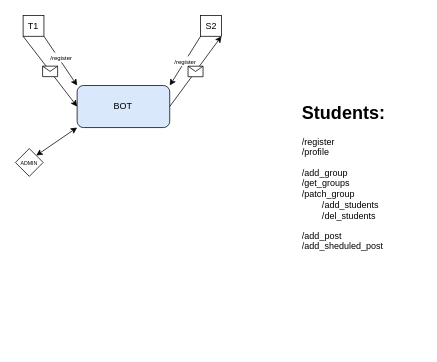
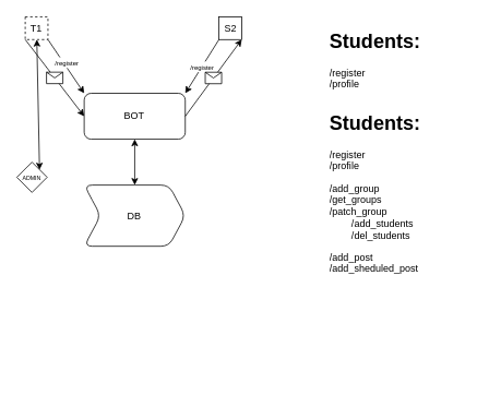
- <mxCell id="9" value="T1" style="whiteSpace=wrap;html=1;aspect=fixed;" parent="3" vertex="1"><mxGeometry x="10.278" width="27.75" height="27.75" as="geometry" /></mxCell>
+ <mxCell id="9" value="T1" style="whiteSpace=wrap;html=1;aspect=fixed;dashed=1;" parent="3" vertex="1"><mxGeometry x="10.278" width="27.75" height="27.75" as="geometry" /></mxCell>
+ <mxCell id="19" value="&lt;h1 style=&quot;margin-top: 0px;&quot;&gt;Students:&lt;/h1&gt;&lt;p&gt;/register&lt;br&gt;/profile&lt;/p&gt;" style="text;html=1;whiteSpace=wrap;overflow=hidden;rounded=0;" parent="1" vertex="1"><mxGeometry x="400" y="30" width="160" height="90" as="geometry" /></mxCell>
- <mxCell id="5" value="BOT" style="rounded=1;whiteSpace=wrap;html=1;fillColor=#dae8fc;" parent="3" vertex="1"><mxGeometry x="82.222" y="93.333" width="123.333" height="56" as="geometry" /></mxCell>
+ <mxCell id="5" value="BOT" style="rounded=1;whiteSpace=wrap;html=1;" parent="3" vertex="1"><mxGeometry x="82.222" y="93.333" width="123.333" height="56" as="geometry" /></mxCell>
- <mxCell id="17" value="" style="endArrow=classic;startArrow=classic;html=1;exitX=1;exitY=0;exitDx=0;exitDy=0;entryX=0;entryY=1;entryDx=0;entryDy=0;" parent="3" source="4" target="5" edge="1"><mxGeometry width="50" height="50" relative="1" as="geometry"><mxPoint x="92.5" y="177.333" as="sourcePoint" /><mxPoint x="143.889" y="130.667" as="targetPoint" /></mxGeometry></mxCell>
+ <mxCell id="17" value="" style="endArrow=classic;startArrow=classic;html=1;exitX=1;exitY=0;exitDx=0;exitDy=0;" parent="3" source="4" target="9" edge="1"><mxGeometry width="50" height="50" relative="1" as="geometry"><mxPoint x="92.5" y="177.333" as="sourcePoint" /><mxPoint x="143.889" y="130.667" as="targetPoint" /></mxGeometry></mxCell>
+ <mxCell id="18" value="" style="endArrow=classic;startArrow=classic;html=1;entryX=0.5;entryY=1;entryDx=0;entryDy=0;exitX=0.5;exitY=0;exitDx=0;exitDy=0;" parent="3" source="12" target="5" edge="1"><mxGeometry width="50" height="50" relative="1" as="geometry"><mxPoint x="92.5" y="177.333" as="sourcePoint" /><mxPoint x="143.889" y="130.667" as="targetPoint" /></mxGeometry></mxCell>
+ <mxCell id="12" value="DB" style="shape=step;perimeter=stepPerimeter;whiteSpace=wrap;html=1;fixedSize=1;rounded=1;" parent="3" vertex="1"><mxGeometry x="82.222" y="205.333" width="123.333" height="74.667" as="geometry" /></mxCell>
